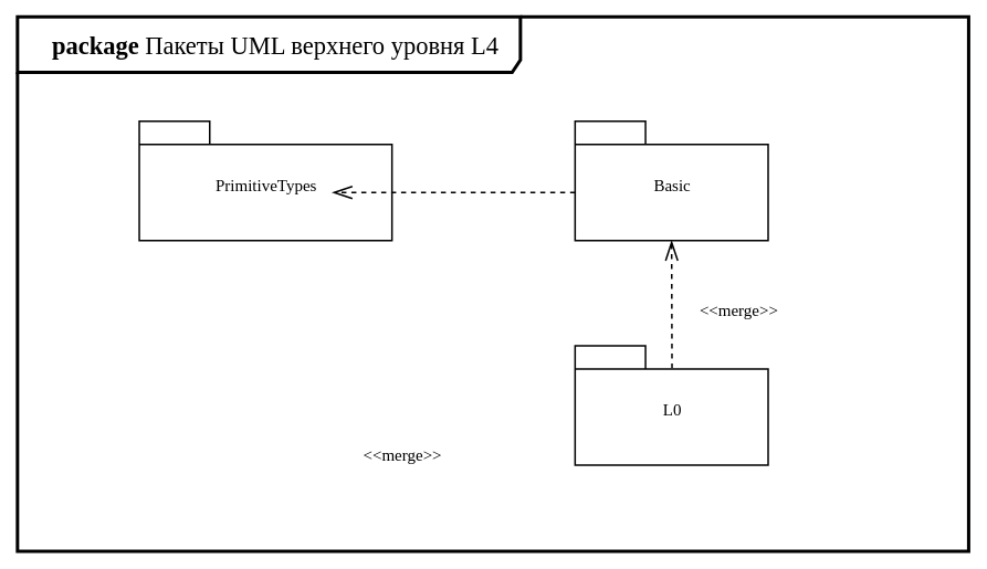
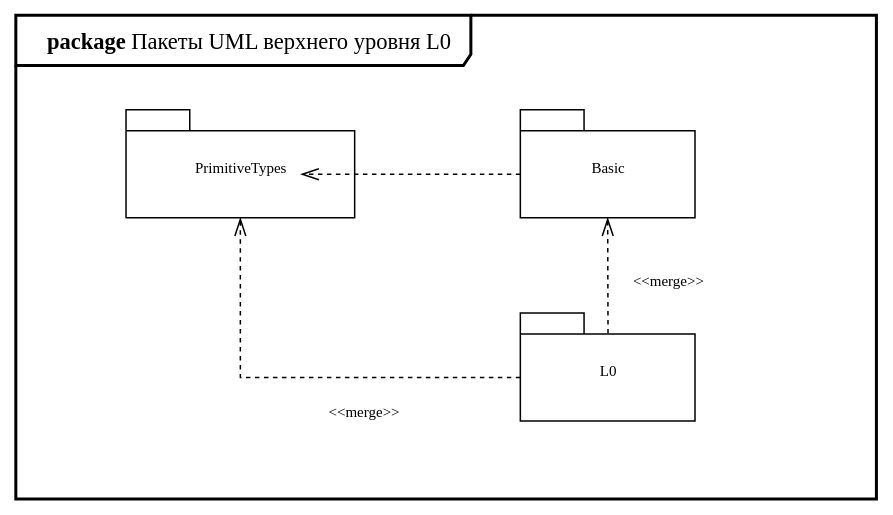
- <mxCell id="2" value="&lt;blockquote style=&quot;margin: 0 0 0 40px ; border: none ; padding: 0px&quot;&gt;&lt;b&gt;package&amp;nbsp;&lt;/b&gt;Пакеты UML верхнего уровня L4&lt;/blockquote&gt;" style="shape=umlFrame;whiteSpace=wrap;html=1;fillColor=none;strokeWidth=4;strokeColor=#000000;fontFamily=Times New Roman;fontSize=30;width=607;height=67;fontColor=#000000;align=left;" vertex="1" parent="1"><mxGeometry x="20" y="20" width="1148" height="645" as="geometry" /></mxCell>
+ <mxCell id="2" value="&lt;blockquote style=&quot;margin: 0 0 0 40px ; border: none ; padding: 0px&quot;&gt;&lt;b&gt;package&amp;nbsp;&lt;/b&gt;Пакеты UML верхнего уровня L0&lt;/blockquote&gt;" style="shape=umlFrame;whiteSpace=wrap;html=1;fillColor=none;strokeWidth=4;strokeColor=#000000;fontFamily=Times New Roman;fontSize=30;width=607;height=67;fontColor=#000000;align=left;" vertex="1" parent="1"><mxGeometry x="20" y="20" width="1148" height="645" as="geometry" /></mxCell>
+ <mxCell id="7" style="edgeStyle=orthogonalEdgeStyle;rounded=0;orthogonalLoop=1;jettySize=auto;html=1;exitX=0;exitY=0;exitDx=0;exitDy=86;exitPerimeter=0;entryX=0.5;entryY=1;entryDx=0;entryDy=0;entryPerimeter=0;dashed=1;startArrow=none;startFill=0;endArrow=openThin;endFill=0;strokeColor=#000000;strokeWidth=2;fontColor=#000000;endSize=20;" edge="1" parent="1" source="8" target="3"><mxGeometry relative="1" as="geometry" /></mxCell>
